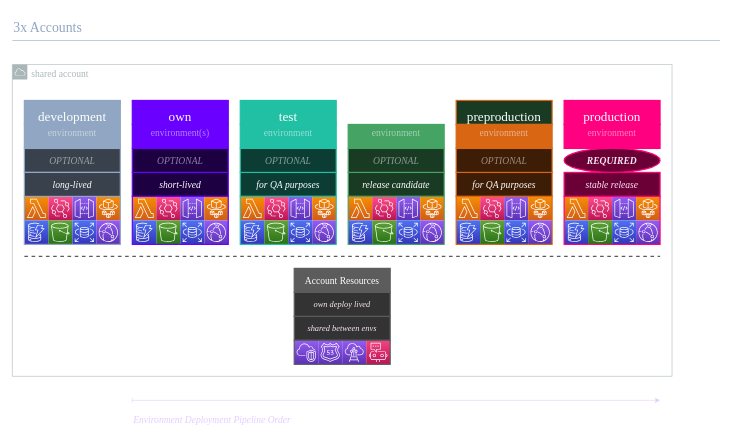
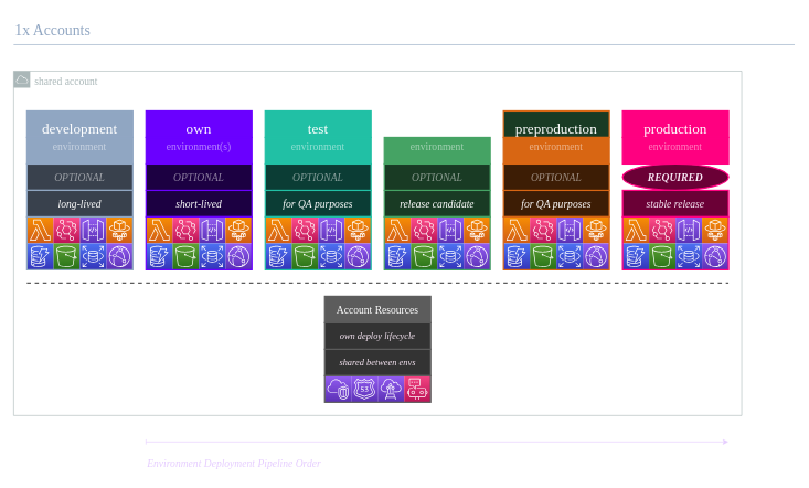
- <mxCell id="90" value="3x Accounts" style="text;align=left;verticalAlign=middle;resizable=0;points=[];autosize=1;strokeColor=none;fillColor=none;fontSize=23;fontFamily=Rubik;fontColor=#90A6C2;fontSource=https%3A%2F%2Ffonts.googleapis.com%2Fcss%3Ffamily%3DRubik;" parent="1" vertex="1"><mxGeometry x="20" y="20" width="150" height="45" as="geometry" /></mxCell>
+ <mxCell id="90" value="1x Accounts" style="text;align=left;verticalAlign=middle;resizable=0;points=[];autosize=1;strokeColor=none;fillColor=none;fontSize=23;fontFamily=Rubik;fontColor=#90A6C2;fontSource=https%3A%2F%2Ffonts.googleapis.com%2Fcss%3Ffamily%3DRubik;" parent="1" vertex="1"><mxGeometry x="20" y="20" width="150" height="45" as="geometry" /></mxCell>
- <mxCell id="12" value="own deploy lived" style="fontFamily=Rubik;fontSize=14;fontColor=#F8E7F5;strokeColor=#5C5C5C;strokeWidth=2;fillColor=#333333;spacingBottom=1;fontStyle=2;fontSource=https%3A%2F%2Ffonts.googleapis.com%2Fcss%3Ffamily%3DRubik;" parent="4" vertex="1"><mxGeometry y="40" width="160" height="40" as="geometry" /></mxCell>
+ <mxCell id="12" value="own deploy lifecycle" style="fontFamily=Rubik;fontSize=14;fontColor=#F8E7F5;strokeColor=#5C5C5C;strokeWidth=2;fillColor=#333333;spacingBottom=1;fontStyle=2;fontSource=https%3A%2F%2Ffonts.googleapis.com%2Fcss%3Ffamily%3DRubik;" parent="4" vertex="1"><mxGeometry y="40" width="160" height="40" as="geometry" /></mxCell>
